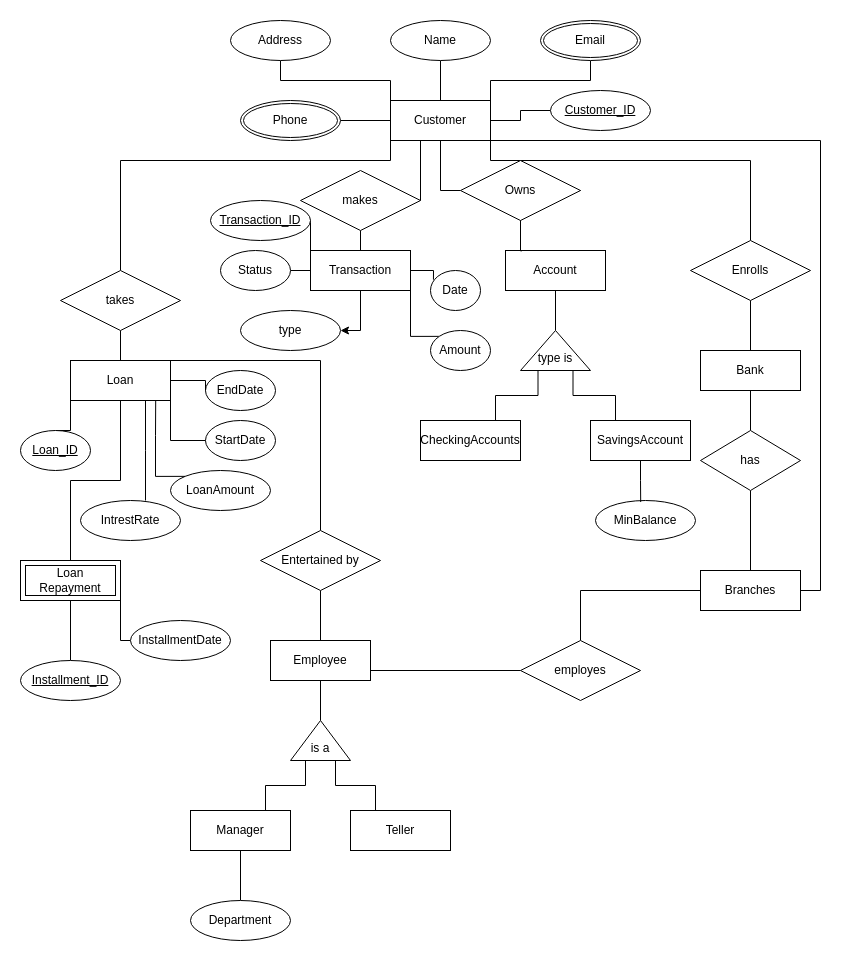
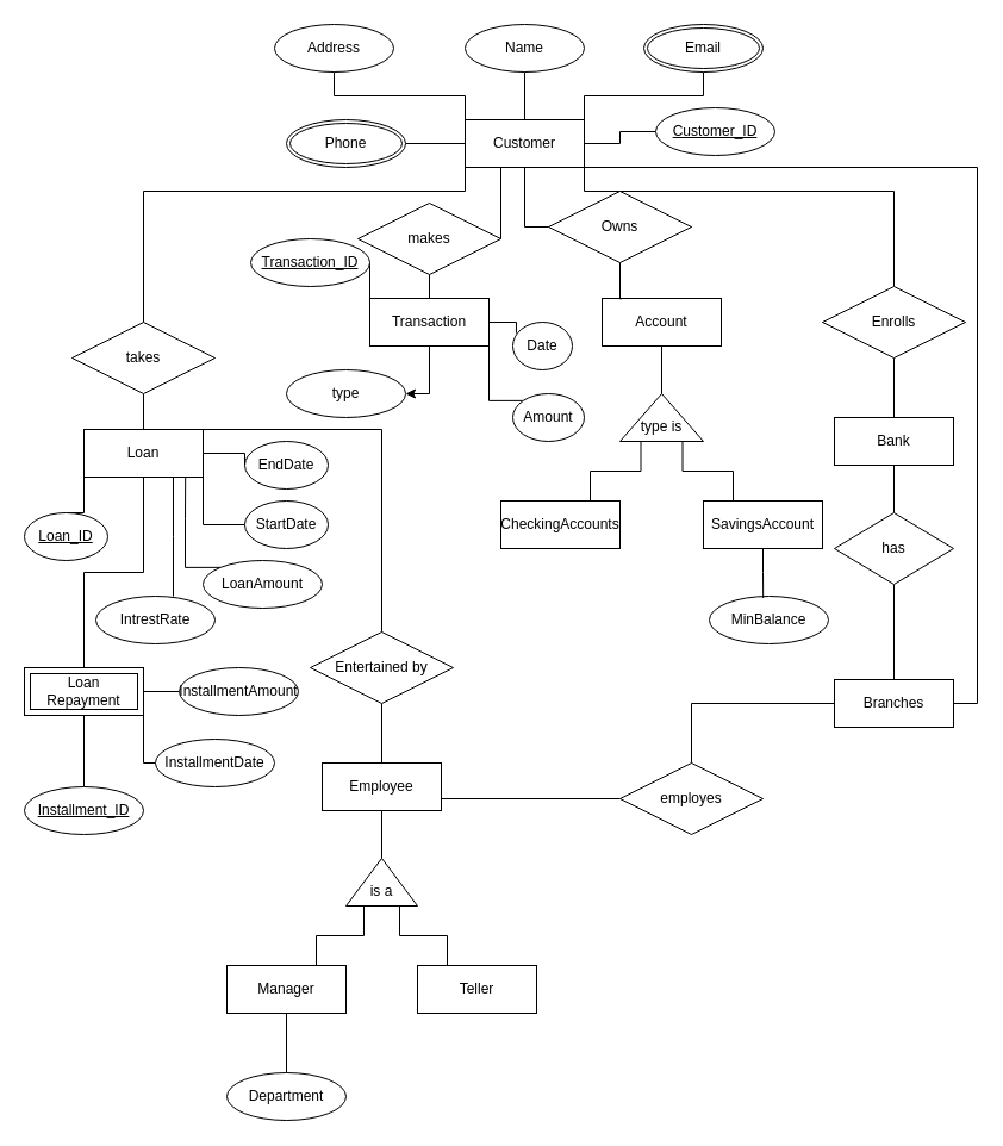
- <mxCell id="50" value="Status" style="ellipse;whiteSpace=wrap;html=1;align=center;" vertex="1" parent="1"><mxGeometry x="220" y="250" width="70" height="40" as="geometry" /></mxCell>
- <mxCell id="49" style="edgeStyle=orthogonalEdgeStyle;rounded=0;orthogonalLoop=1;jettySize=auto;html=1;exitX=1;exitY=0.5;exitDx=0;exitDy=0;entryX=0;entryY=0.5;entryDx=0;entryDy=0;endArrow=none;endFill=0;" edge="1" parent="1" source="50" target="31"><mxGeometry relative="1" as="geometry" /></mxCell>
+ <mxCell id="62" style="edgeStyle=orthogonalEdgeStyle;rounded=0;orthogonalLoop=1;jettySize=auto;html=1;exitX=1;exitY=0.5;exitDx=0;exitDy=0;entryX=0;entryY=0.5;entryDx=0;entryDy=0;endArrow=none;endFill=0;" edge="1" parent="1" source="65" target="73"><mxGeometry relative="1" as="geometry" /></mxCell>
+ <mxCell id="73" value="InstallmentAmount" style="ellipse;whiteSpace=wrap;html=1;align=center;" vertex="1" parent="1"><mxGeometry x="150" y="560" width="100" height="40" as="geometry" /></mxCell>
